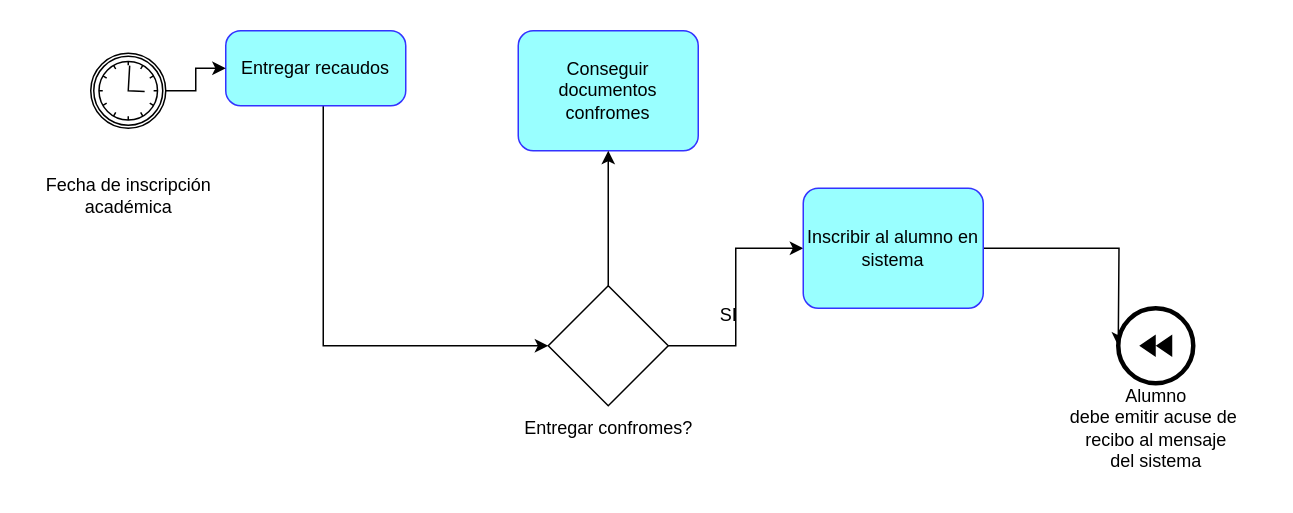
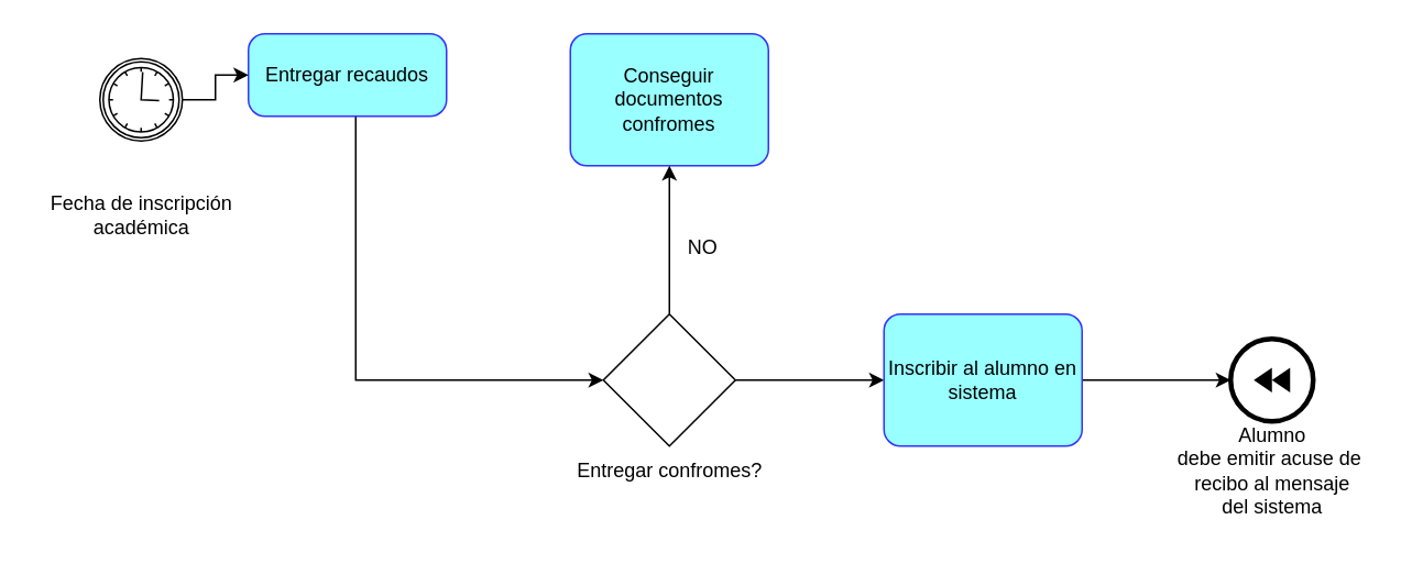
+ <mxCell id="14" value="NO" style="text;html=1;align=center;verticalAlign=middle;resizable=0;points=[];autosize=1;strokeColor=none;fillColor=none;" vertex="1" parent="1"><mxGeometry x="405" y="135" width="40" height="30" as="geometry" /></mxCell>
- <mxCell id="12" value="Inscribir al alumno en sistema" style="points=[[0.25,0,0],[0.5,0,0],[0.75,0,0],[1,0.25,0],[1,0.5,0],[1,0.75,0],[0.75,1,0],[0.5,1,0],[0.25,1,0],[0,0.75,0],[0,0.5,0],[0,0.25,0]];shape=mxgraph.bpmn.task;whiteSpace=wrap;rectStyle=rounded;size=10;html=1;taskMarker=abstract;strokeColor=#3333FF;fillColor=#99FFFF;" vertex="1" parent="1"><mxGeometry x="535" y="125" width="120" height="80" as="geometry" /></mxCell>
+ <mxCell id="12" value="Inscribir al alumno en sistema" style="points=[[0.25,0,0],[0.5,0,0],[0.75,0,0],[1,0.25,0],[1,0.5,0],[1,0.75,0],[0.75,1,0],[0.5,1,0],[0.25,1,0],[0,0.75,0],[0,0.5,0],[0,0.25,0]];shape=mxgraph.bpmn.task;whiteSpace=wrap;rectStyle=rounded;size=10;html=1;taskMarker=abstract;strokeColor=#3333FF;fillColor=#99FFFF;" vertex="1" parent="1"><mxGeometry x="535" y="190" width="120" height="80" as="geometry" /></mxCell>
- <mxCell id="15" value="SI" style="text;html=1;align=center;verticalAlign=middle;resizable=0;points=[];autosize=1;strokeColor=none;fillColor=none;" vertex="1" parent="1"><mxGeometry x="470" y="195" width="30" height="30" as="geometry" /></mxCell>
